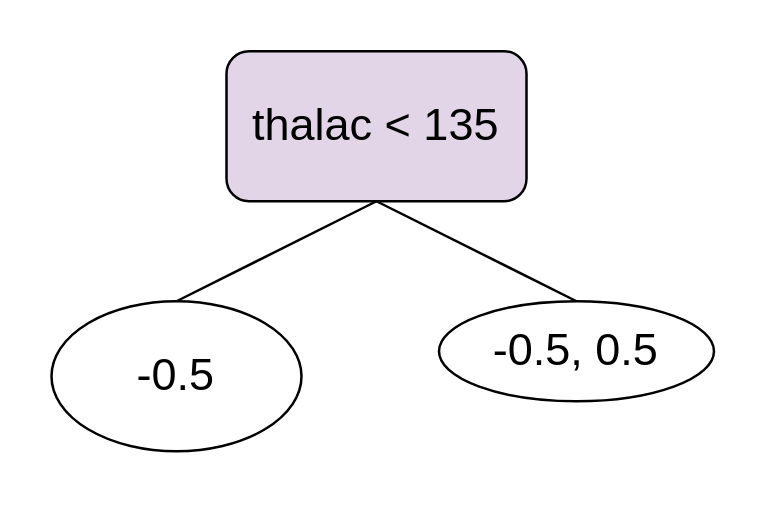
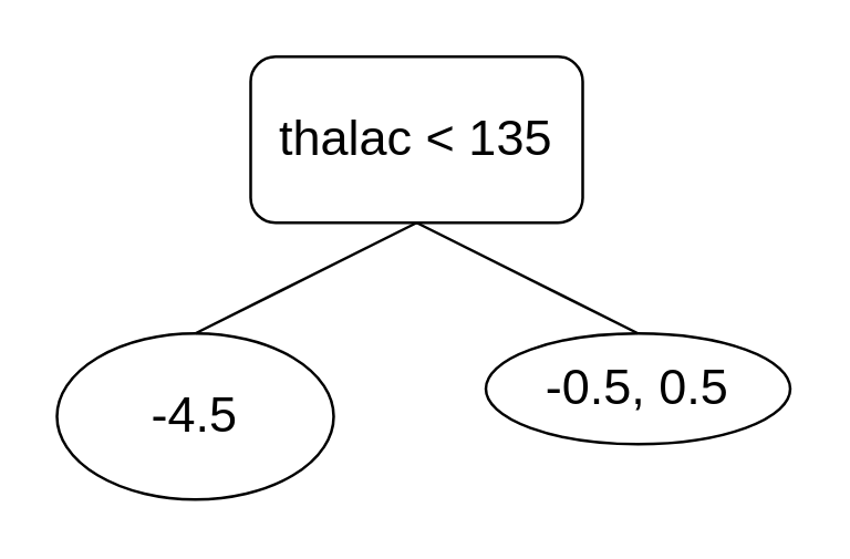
- <mxCell id="2" value="&lt;font style=&quot;font-size: 18px&quot;&gt;thalac &amp;lt; 135&lt;/font&gt;" style="rounded=1;whiteSpace=wrap;html=1;fillColor=#e1d5e7;" vertex="1" parent="1"><mxGeometry x="90" y="20" width="120" height="60" as="geometry" /></mxCell>
+ <mxCell id="2" value="&lt;font style=&quot;font-size: 18px&quot;&gt;thalac &amp;lt; 135&lt;/font&gt;" style="rounded=1;whiteSpace=wrap;html=1;" vertex="1" parent="1"><mxGeometry x="90" y="20" width="120" height="60" as="geometry" /></mxCell>
- <mxCell id="3" value="&lt;font style=&quot;font-size: 18px&quot;&gt;-0.5&lt;/font&gt;" style="ellipse;whiteSpace=wrap;html=1;" vertex="1" parent="1"><mxGeometry x="20" y="120" width="100" height="60" as="geometry" /></mxCell>
+ <mxCell id="3" value="&lt;font style=&quot;font-size: 18px&quot;&gt;-4.5&lt;/font&gt;" style="ellipse;whiteSpace=wrap;html=1;" vertex="1" parent="1"><mxGeometry x="20" y="120" width="100" height="60" as="geometry" /></mxCell>
